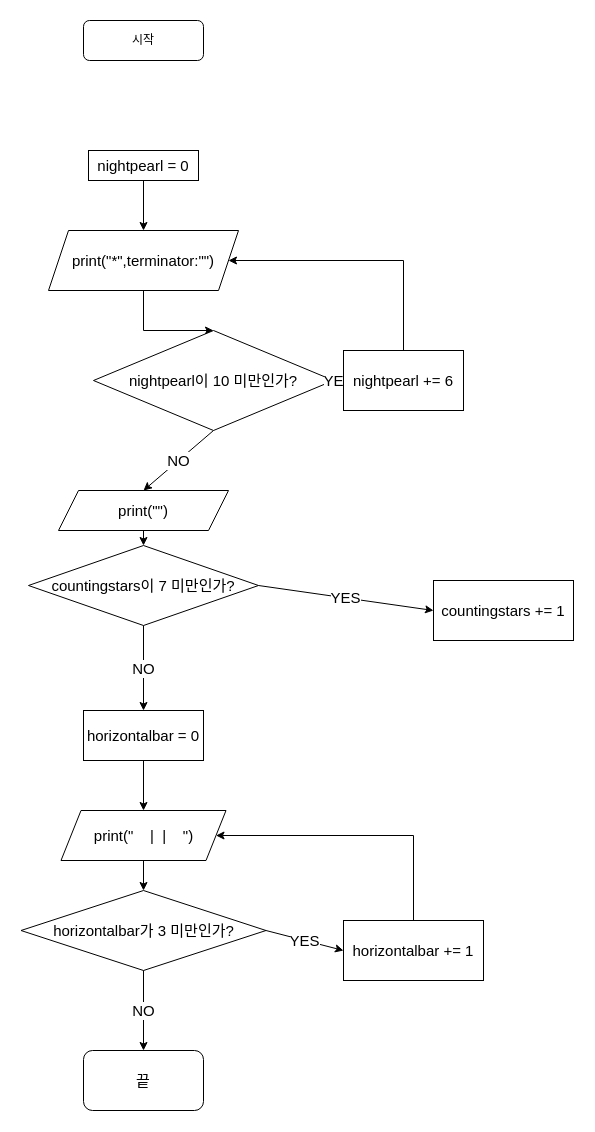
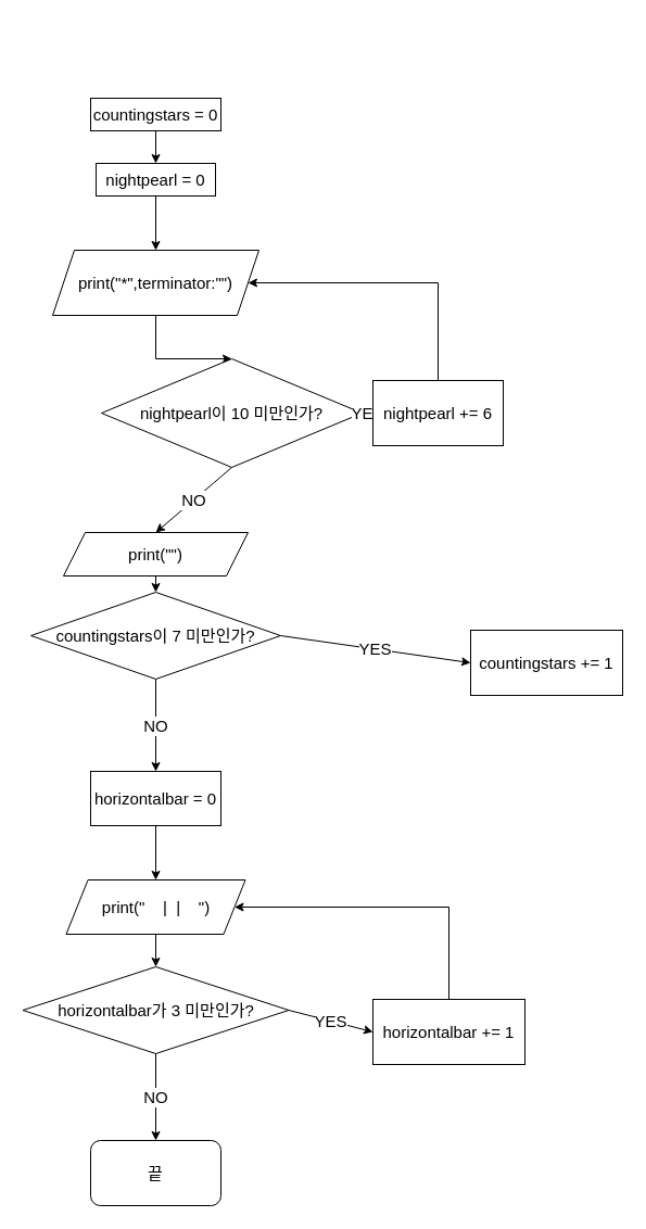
- <mxCell id="2" value="시작" style="rounded=1;whiteSpace=wrap;html=1;fontSize=12;glass=0;strokeWidth=1;shadow=0;" parent="1" vertex="1"><mxGeometry x="83" y="20" width="120" height="40" as="geometry" /></mxCell>
+ <mxCell id="4" value="&lt;font style=&quot;font-size: 15px;&quot;&gt;countingstars = 0&lt;/font&gt;" style="rounded=0;whiteSpace=wrap;html=1;" vertex="1" parent="1"><mxGeometry x="83" y="90" width="120" height="30" as="geometry" /></mxCell>
+ <mxCell id="3" style="edgeStyle=orthogonalEdgeStyle;rounded=0;orthogonalLoop=1;jettySize=auto;html=1;" edge="1" parent="1" source="4" target="16"><mxGeometry relative="1" as="geometry"><mxPoint x="113" y="190" as="targetPoint" /></mxGeometry></mxCell>
